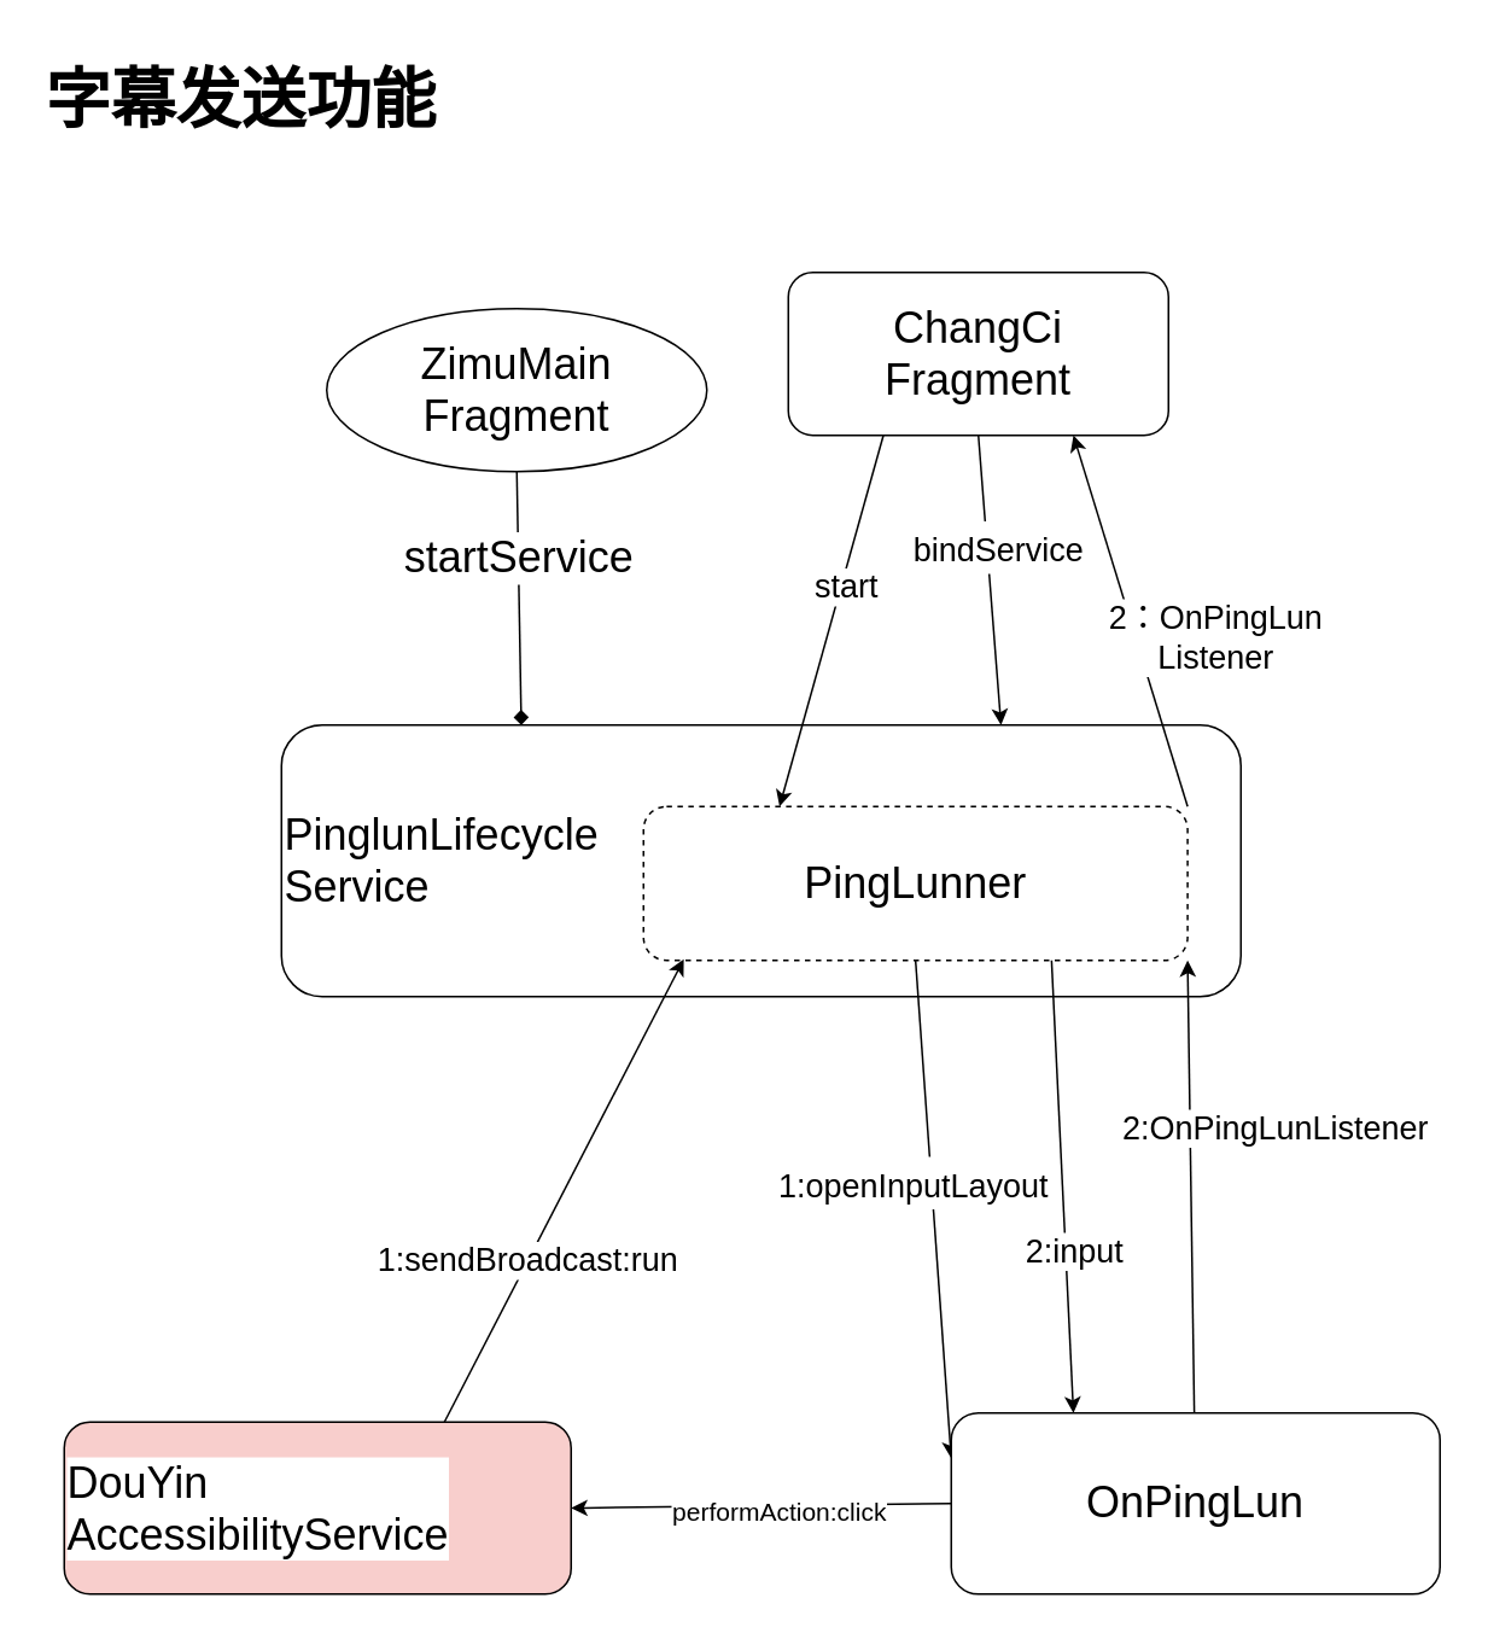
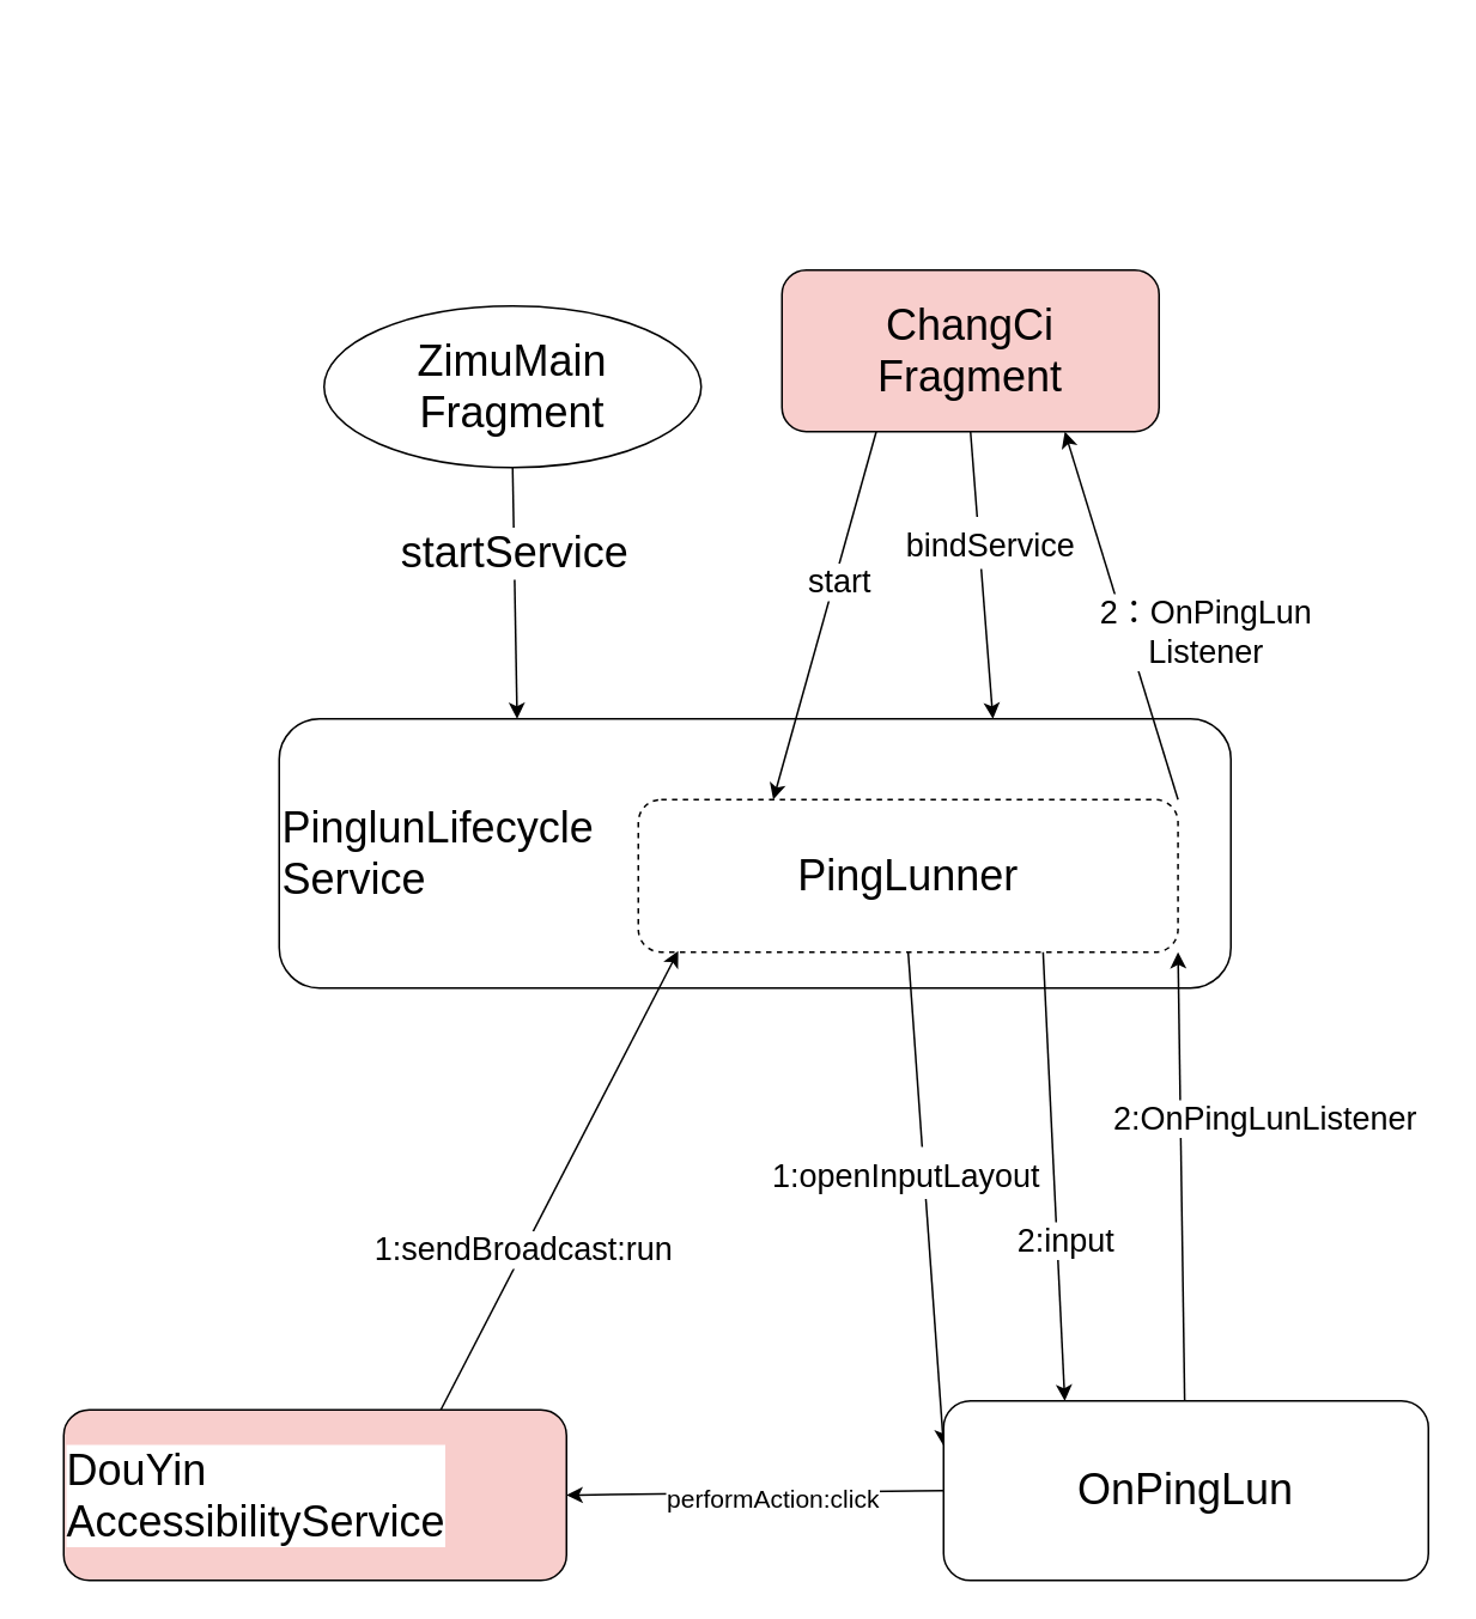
- <mxCell id="27" value="&lt;h1&gt;字幕发送功能&lt;/h1&gt;" style="text;html=1;fillColor=none;spacing=5;spacingTop=-20;whiteSpace=wrap;overflow=hidden;rounded=0;labelBackgroundColor=none;fontSize=18;" vertex="1" parent="1"><mxGeometry x="20" y="20" width="780" height="70" as="geometry" /></mxCell>
- <mxCell id="5" value="&lt;font style=&quot;font-size: 24px;&quot;&gt;ChangCi&lt;br&gt;Fragment&lt;/font&gt;" style="rounded=1;whiteSpace=wrap;html=1;align=center;strokeColor=default;" vertex="1" parent="1"><mxGeometry x="435" y="150" width="210" height="90" as="geometry" /></mxCell>
+ <mxCell id="5" value="&lt;font style=&quot;font-size: 24px;&quot;&gt;ChangCi&lt;br&gt;Fragment&lt;/font&gt;" style="rounded=1;whiteSpace=wrap;html=1;align=center;strokeColor=default;fillColor=#f8cecc;" vertex="1" parent="1"><mxGeometry x="435" y="150" width="210" height="90" as="geometry" /></mxCell>
- <mxCell id="3" value="" style="endArrow=diamond;html=1;rounded=0;fontSize=24;exitX=0.5;exitY=1;exitDx=0;exitDy=0;entryX=0.25;entryY=0;entryDx=0;entryDy=0;" edge="1" parent="1" source="2" target="9"><mxGeometry width="50" height="50" relative="1" as="geometry"><mxPoint x="385" y="300" as="sourcePoint" /><mxPoint x="435" y="250" as="targetPoint" /></mxGeometry></mxCell>
+ <mxCell id="3" value="" style="endArrow=classic;html=1;rounded=0;fontSize=24;exitX=0.5;exitY=1;exitDx=0;exitDy=0;entryX=0.25;entryY=0;entryDx=0;entryDy=0;" edge="1" parent="1" source="2" target="9"><mxGeometry width="50" height="50" relative="1" as="geometry"><mxPoint x="385" y="300" as="sourcePoint" /><mxPoint x="435" y="250" as="targetPoint" /></mxGeometry></mxCell>
